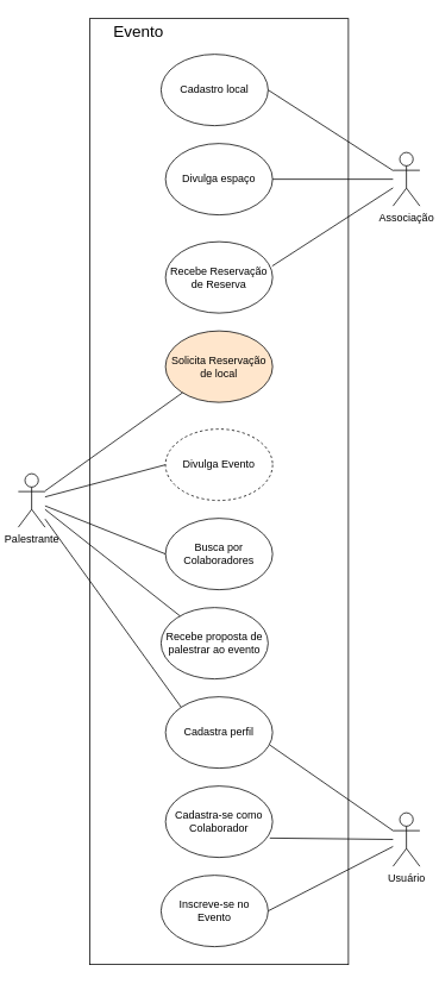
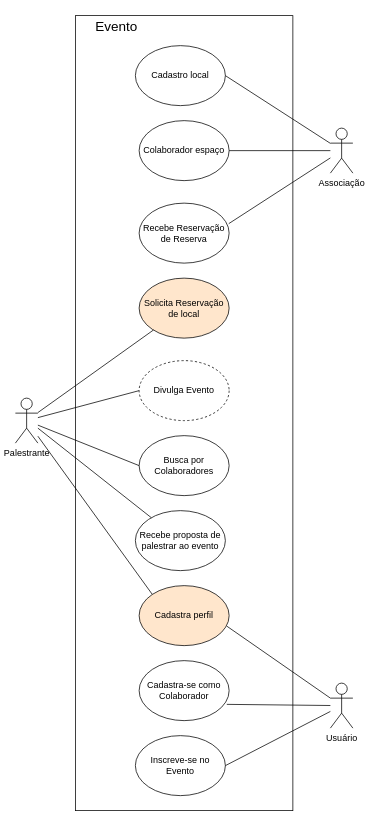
- <mxCell id="7" value="Divulga espaço" style="ellipse;whiteSpace=wrap;html=1;" vertex="1" parent="1"><mxGeometry x="185" y="160" width="120" height="80" as="geometry" /></mxCell>
+ <mxCell id="7" value="Colaborador espaço" style="ellipse;whiteSpace=wrap;html=1;" vertex="1" parent="1"><mxGeometry x="185" y="160" width="120" height="80" as="geometry" /></mxCell>
- <mxCell id="25" value="Cadastra perfil" style="ellipse;whiteSpace=wrap;html=1;" vertex="1" parent="1"><mxGeometry x="185" y="780" width="120" height="80" as="geometry" /></mxCell>
+ <mxCell id="25" value="Cadastra perfil" style="ellipse;whiteSpace=wrap;html=1;fillColor=#ffe6cc;" vertex="1" parent="1"><mxGeometry x="185" y="780" width="120" height="80" as="geometry" /></mxCell>
